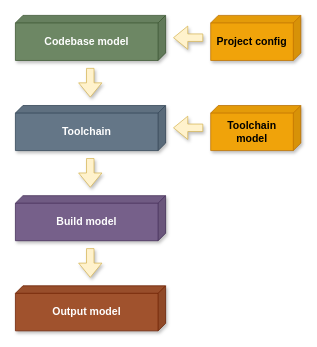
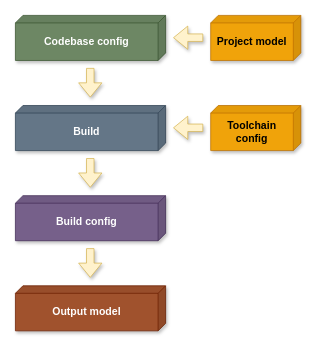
- <mxCell id="2" value="&lt;font style=&quot;font-size: 14px&quot;&gt;&lt;b&gt;Codebase model&lt;/b&gt;&lt;br&gt;&lt;/font&gt;" style="shape=cube;whiteSpace=wrap;html=1;boundedLbl=1;backgroundOutline=1;darkOpacity=0.05;darkOpacity2=0.1;shadow=1;size=10;flipH=1;fillColor=#6d8764;strokeColor=#3A5431;fontColor=#ffffff;" vertex="1" parent="1"><mxGeometry x="20" y="20" width="200" height="60" as="geometry" /></mxCell>
+ <mxCell id="2" value="&lt;font style=&quot;font-size: 14px&quot;&gt;&lt;b&gt;Codebase config&lt;/b&gt;&lt;br&gt;&lt;/font&gt;" style="shape=cube;whiteSpace=wrap;html=1;boundedLbl=1;backgroundOutline=1;darkOpacity=0.05;darkOpacity2=0.1;shadow=1;size=10;flipH=1;fillColor=#6d8764;strokeColor=#3A5431;fontColor=#ffffff;" vertex="1" parent="1"><mxGeometry x="20" y="20" width="200" height="60" as="geometry" /></mxCell>
- <mxCell id="6" value="&lt;span style=&quot;font-size: 14px&quot;&gt;&lt;b&gt;Project config&lt;/b&gt;&lt;/span&gt;" style="shape=cube;whiteSpace=wrap;html=1;boundedLbl=1;backgroundOutline=1;darkOpacity=0.05;darkOpacity2=0.1;shadow=1;size=10;flipH=1;fillColor=#f0a30a;strokeColor=#BD7000;fontColor=#000000;" vertex="1" parent="1"><mxGeometry x="280" y="20" width="120" height="60" as="geometry" /></mxCell>
+ <mxCell id="6" value="&lt;span style=&quot;font-size: 14px&quot;&gt;&lt;b&gt;Project model&lt;/b&gt;&lt;/span&gt;" style="shape=cube;whiteSpace=wrap;html=1;boundedLbl=1;backgroundOutline=1;darkOpacity=0.05;darkOpacity2=0.1;shadow=1;size=10;flipH=1;fillColor=#f0a30a;strokeColor=#BD7000;fontColor=#000000;" vertex="1" parent="1"><mxGeometry x="280" y="20" width="120" height="60" as="geometry" /></mxCell>
- <mxCell id="3" value="&lt;span style=&quot;font-size: 14px&quot;&gt;&lt;b&gt;Toolchain&lt;/b&gt;&lt;/span&gt;" style="shape=cube;whiteSpace=wrap;html=1;boundedLbl=1;backgroundOutline=1;darkOpacity=0.05;darkOpacity2=0.1;shadow=1;size=10;flipH=1;fillColor=#647687;strokeColor=#314354;fontColor=#ffffff;" vertex="1" parent="1"><mxGeometry x="20" y="140" width="200" height="60" as="geometry" /></mxCell>
+ <mxCell id="3" value="&lt;span style=&quot;font-size: 14px&quot;&gt;&lt;b&gt;Build&lt;/b&gt;&lt;/span&gt;" style="shape=cube;whiteSpace=wrap;html=1;boundedLbl=1;backgroundOutline=1;darkOpacity=0.05;darkOpacity2=0.1;shadow=1;size=10;flipH=1;fillColor=#647687;strokeColor=#314354;fontColor=#ffffff;" vertex="1" parent="1"><mxGeometry x="20" y="140" width="200" height="60" as="geometry" /></mxCell>
- <mxCell id="7" value="&lt;span style=&quot;font-size: 14px&quot;&gt;&lt;b&gt;Toolchain model&lt;/b&gt;&lt;/span&gt;" style="shape=cube;whiteSpace=wrap;html=1;boundedLbl=1;backgroundOutline=1;darkOpacity=0.05;darkOpacity2=0.1;shadow=1;size=10;flipH=1;fillColor=#f0a30a;strokeColor=#BD7000;fontColor=#000000;" vertex="1" parent="1"><mxGeometry x="280" y="140" width="120" height="60" as="geometry" /></mxCell>
+ <mxCell id="7" value="&lt;span style=&quot;font-size: 14px&quot;&gt;&lt;b&gt;Toolchain config&lt;/b&gt;&lt;/span&gt;" style="shape=cube;whiteSpace=wrap;html=1;boundedLbl=1;backgroundOutline=1;darkOpacity=0.05;darkOpacity2=0.1;shadow=1;size=10;flipH=1;fillColor=#f0a30a;strokeColor=#BD7000;fontColor=#000000;" vertex="1" parent="1"><mxGeometry x="280" y="140" width="120" height="60" as="geometry" /></mxCell>
- <mxCell id="4" value="&lt;span style=&quot;font-size: 14px&quot;&gt;&lt;b&gt;Build model&lt;/b&gt;&lt;/span&gt;" style="shape=cube;whiteSpace=wrap;html=1;boundedLbl=1;backgroundOutline=1;darkOpacity=0.05;darkOpacity2=0.1;shadow=1;size=10;flipH=1;fillColor=#76608a;strokeColor=#432D57;fontColor=#ffffff;" vertex="1" parent="1"><mxGeometry x="20" y="260" width="200" height="60" as="geometry" /></mxCell>
+ <mxCell id="4" value="&lt;span style=&quot;font-size: 14px&quot;&gt;&lt;b&gt;Build config&lt;/b&gt;&lt;/span&gt;" style="shape=cube;whiteSpace=wrap;html=1;boundedLbl=1;backgroundOutline=1;darkOpacity=0.05;darkOpacity2=0.1;shadow=1;size=10;flipH=1;fillColor=#76608a;strokeColor=#432D57;fontColor=#ffffff;" vertex="1" parent="1"><mxGeometry x="20" y="260" width="200" height="60" as="geometry" /></mxCell>
